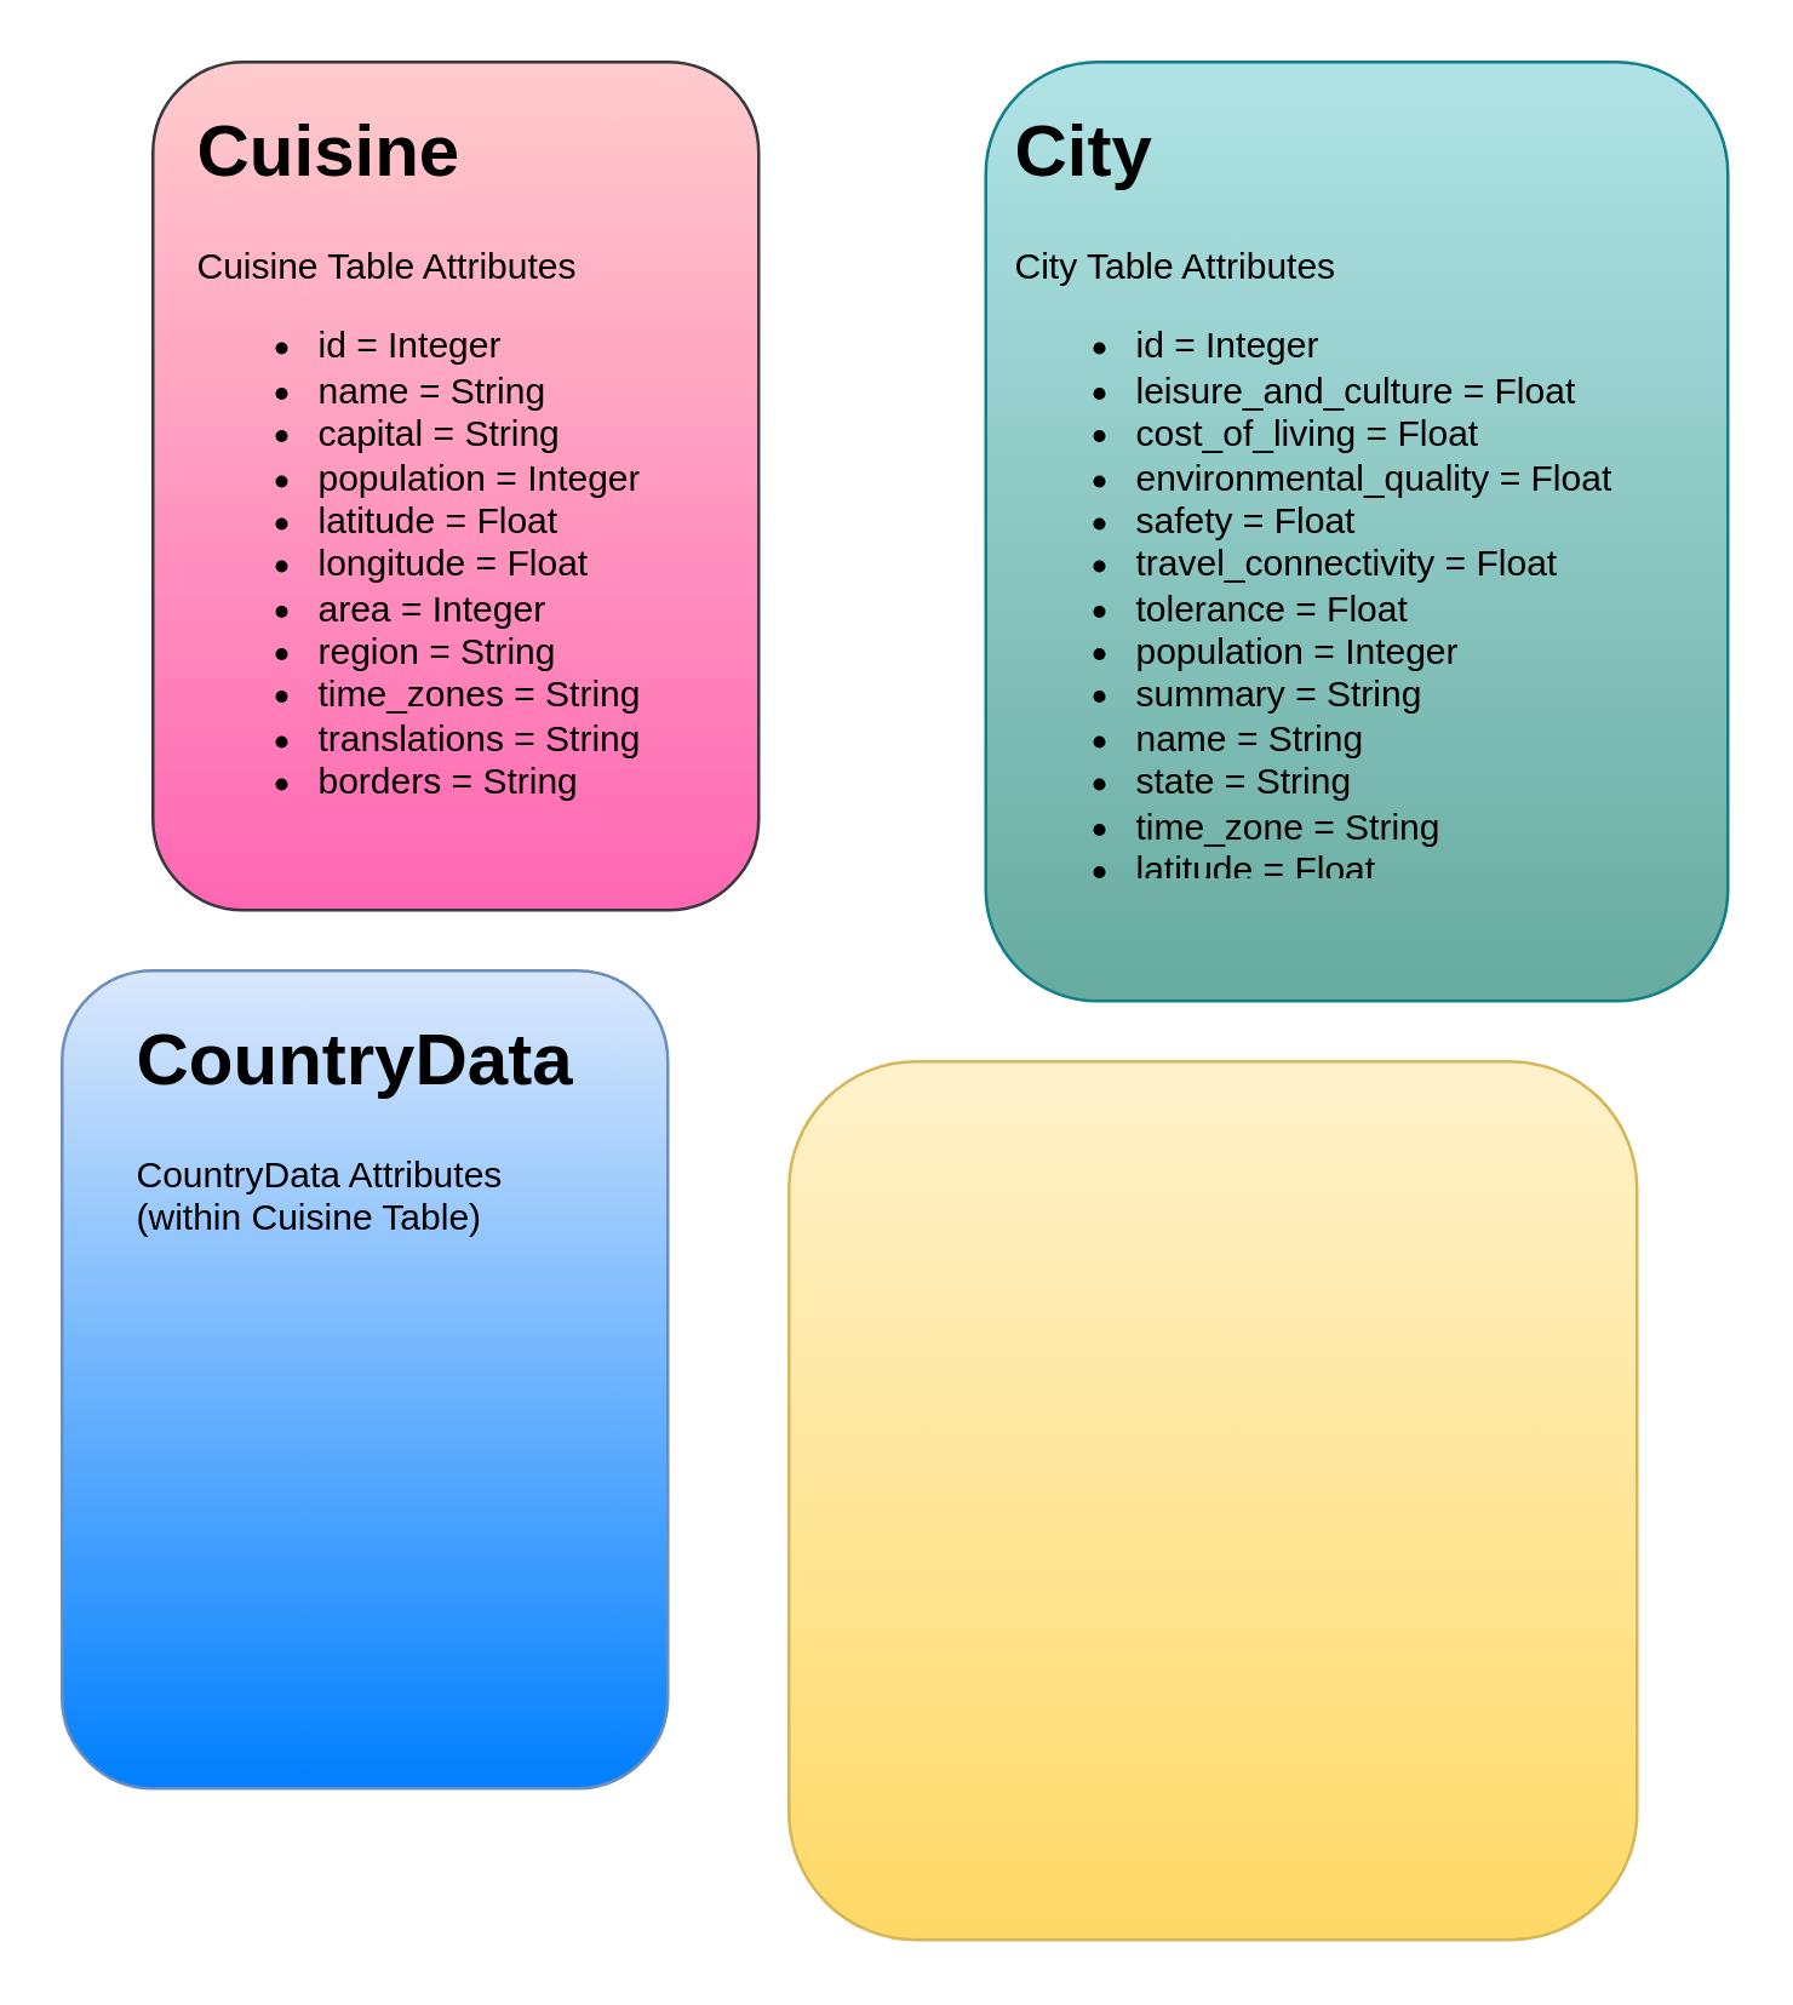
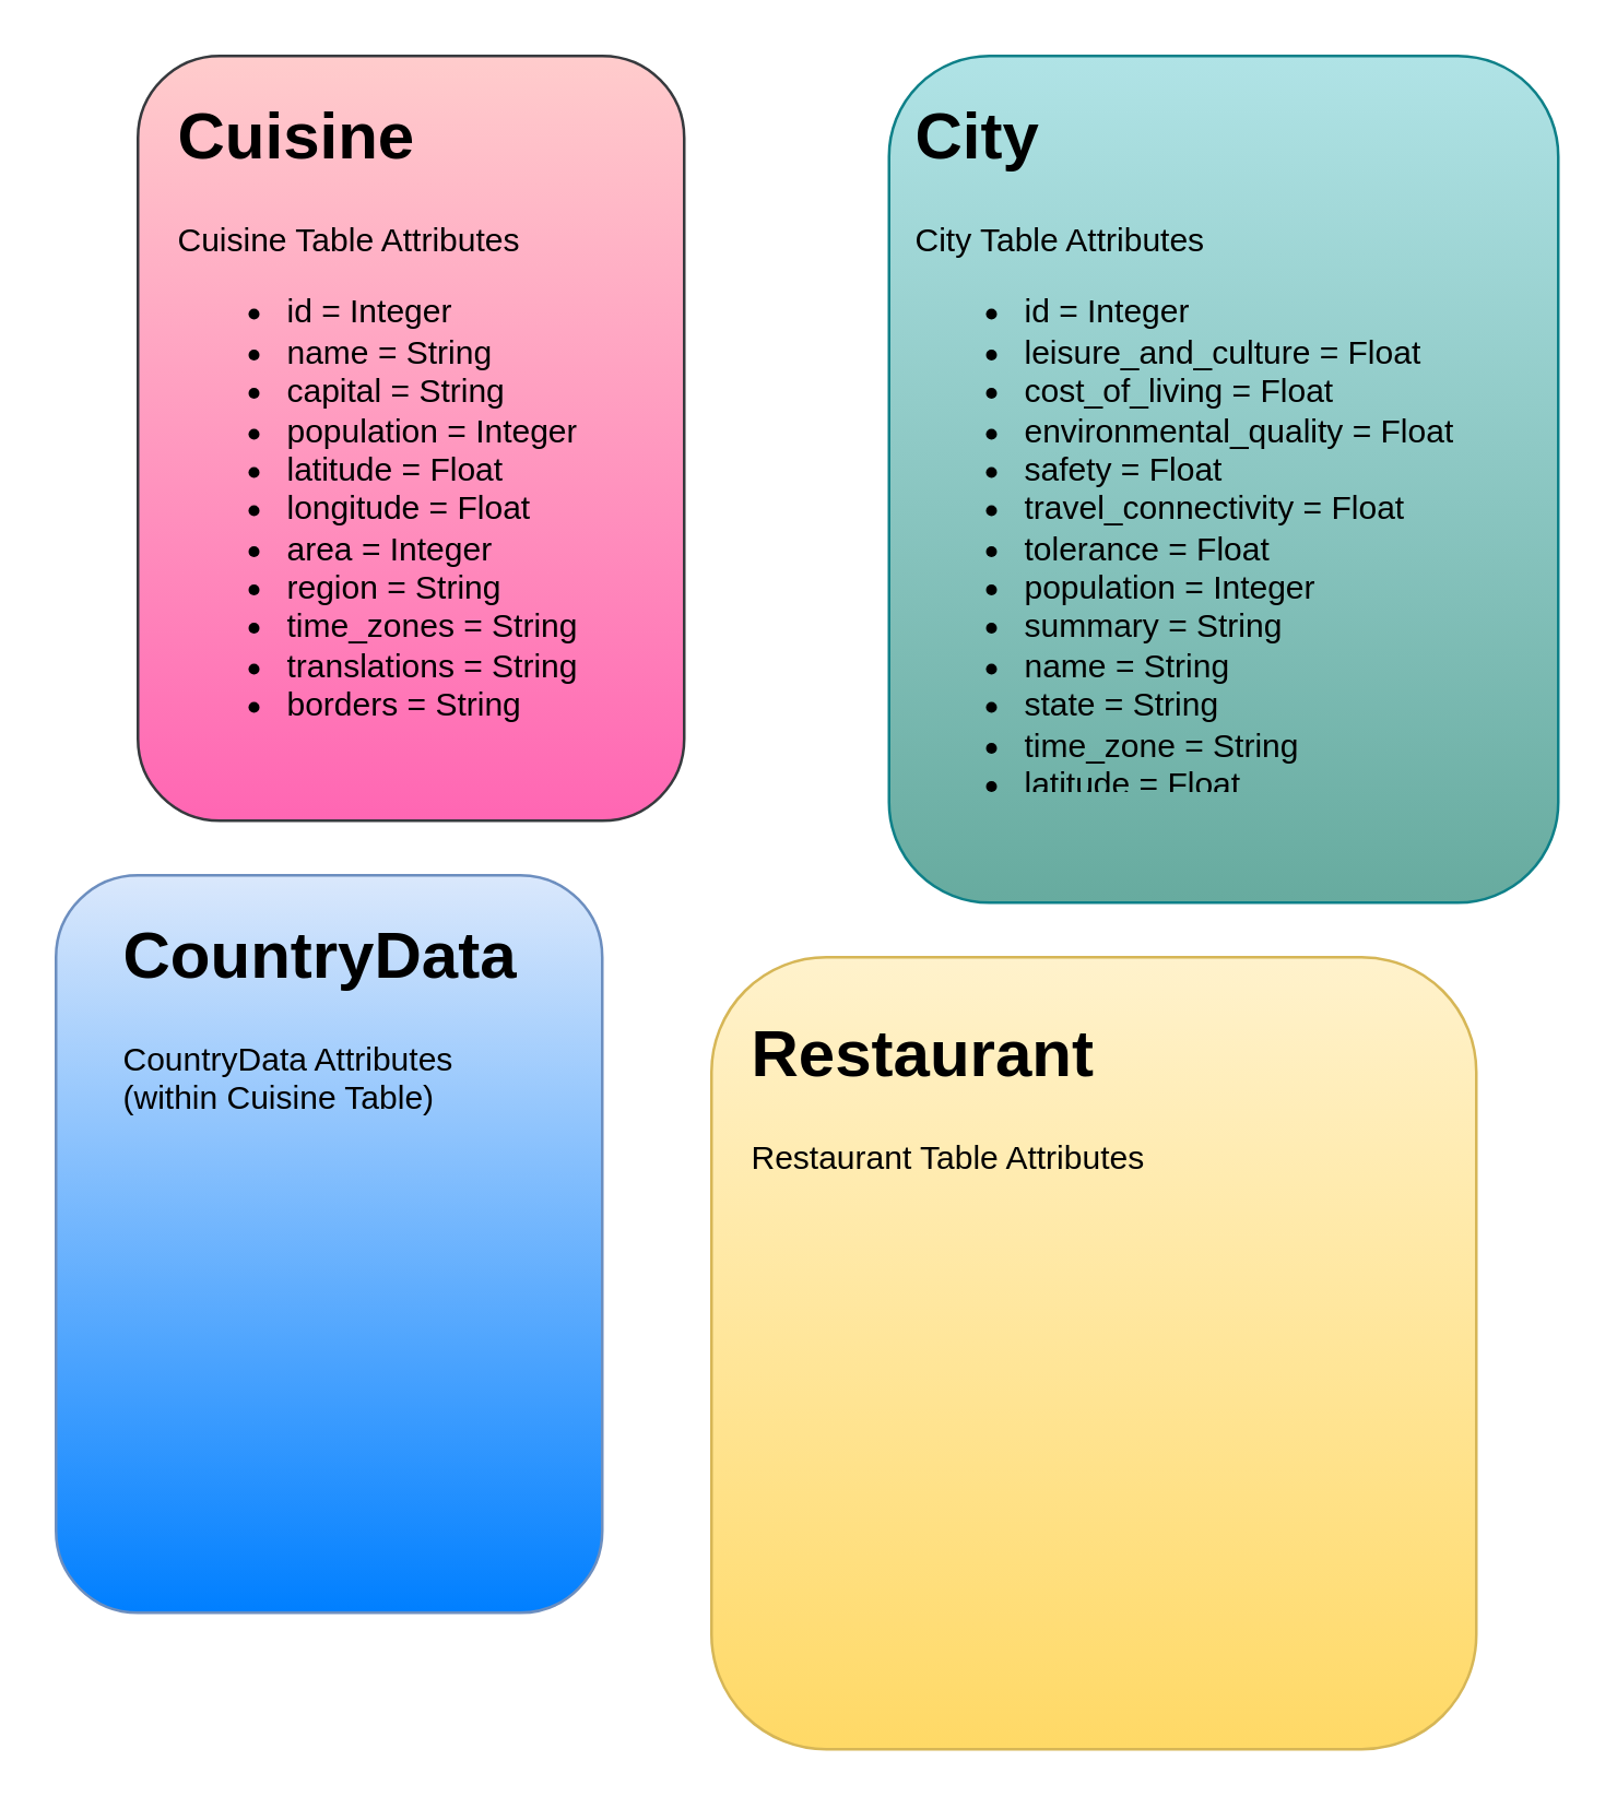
+ <mxCell id="8" value="&lt;h1&gt;Restaurant&lt;/h1&gt;&lt;div&gt;Restaurant Table Attributes&lt;/div&gt;" style="text;html=1;strokeColor=none;fillColor=none;spacing=5;spacingTop=-20;whiteSpace=wrap;overflow=hidden;rounded=0;" parent="1" vertex="1"><mxGeometry x="270" y="366" width="260" height="245" as="geometry" /></mxCell>
